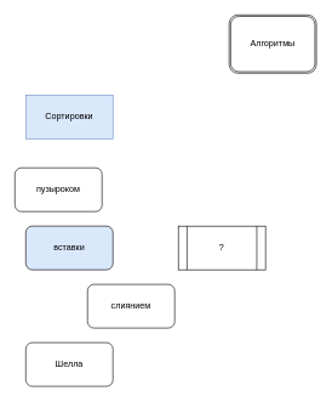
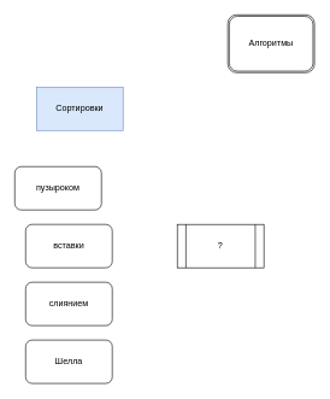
- <mxCell id="3" value="Сортировки" style="rounded=0;whiteSpace=wrap;html=1;fillColor=#dae8fc;strokeColor=#6c8ebf;" vertex="1" parent="1"><mxGeometry x="35" y="130" width="120" height="60" as="geometry" /></mxCell>
+ <mxCell id="3" value="Сортировки" style="rounded=0;whiteSpace=wrap;html=1;fillColor=#dae8fc;strokeColor=#6c8ebf;" vertex="1" parent="1"><mxGeometry x="50" y="120" width="120" height="60" as="geometry" /></mxCell>
- <mxCell id="5" value="вставки" style="rounded=1;whiteSpace=wrap;html=1;fillColor=#dae8fc;" vertex="1" parent="1"><mxGeometry x="35" y="310" width="120" height="60" as="geometry" /></mxCell>
+ <mxCell id="5" value="вставки" style="rounded=1;whiteSpace=wrap;html=1;" vertex="1" parent="1"><mxGeometry x="35" y="310" width="120" height="60" as="geometry" /></mxCell>
- <mxCell id="6" value="слиянием" style="rounded=1;whiteSpace=wrap;html=1;" vertex="1" parent="1"><mxGeometry x="120" y="390" width="120" height="60" as="geometry" /></mxCell>
+ <mxCell id="6" value="слиянием" style="rounded=1;whiteSpace=wrap;html=1;" vertex="1" parent="1"><mxGeometry x="35" y="390" width="120" height="60" as="geometry" /></mxCell>
